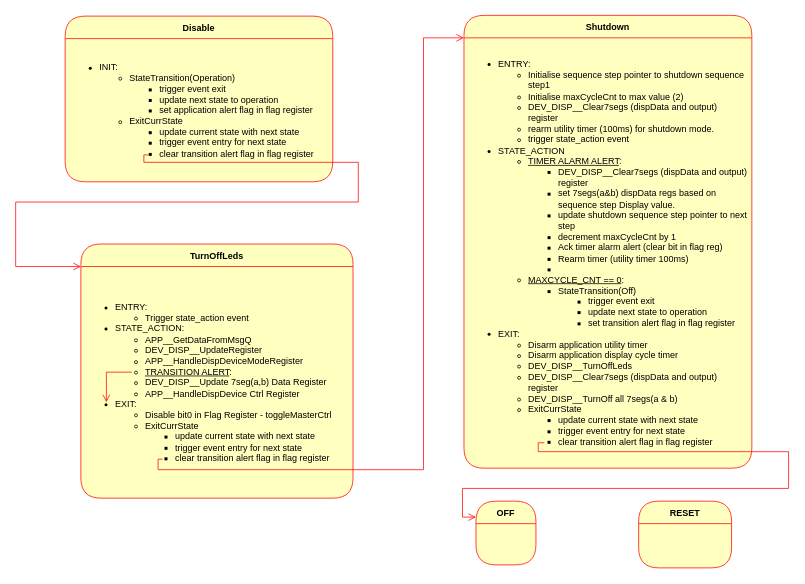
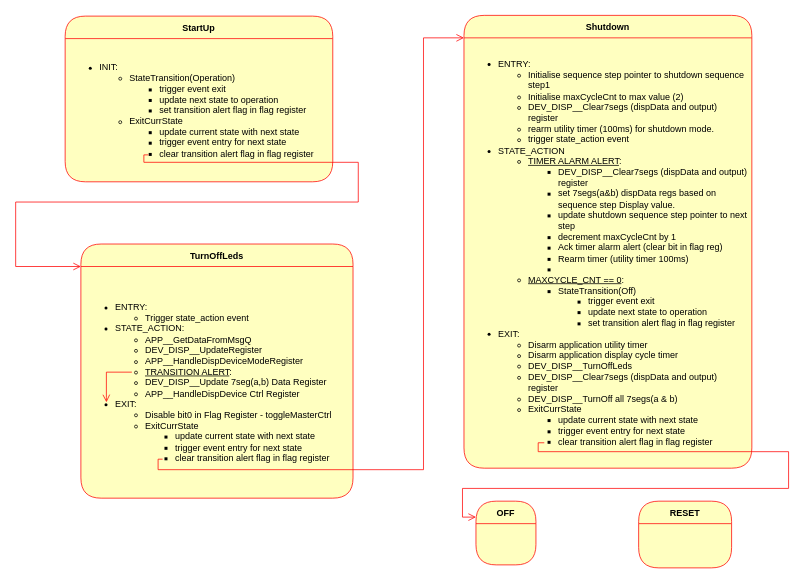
- <mxCell id="2" value="Disable" style="swimlane;fontStyle=1;align=center;verticalAlign=middle;childLayout=stackLayout;horizontal=1;startSize=30;horizontalStack=0;resizeParent=0;resizeLast=1;container=0;fontColor=#000000;collapsible=0;rounded=1;arcSize=30;strokeColor=#ff0000;fillColor=#ffffc0;swimlaneFillColor=#ffffc0;dropTarget=0;" parent="1" vertex="1"><mxGeometry x="86" y="21" width="357" height="221" as="geometry" /></mxCell>
+ <mxCell id="2" value="StartUp" style="swimlane;fontStyle=1;align=center;verticalAlign=middle;childLayout=stackLayout;horizontal=1;startSize=30;horizontalStack=0;resizeParent=0;resizeLast=1;container=0;fontColor=#000000;collapsible=0;rounded=1;arcSize=30;strokeColor=#ff0000;fillColor=#ffffc0;swimlaneFillColor=#ffffc0;dropTarget=0;" parent="1" vertex="1"><mxGeometry x="86" y="21" width="357" height="221" as="geometry" /></mxCell>
- <mxCell id="3" value="&lt;ul&gt;&lt;li&gt;INIT:&lt;/li&gt;&lt;ul&gt;&lt;li&gt;StateTransition(Operation)&lt;/li&gt;&lt;ul&gt;&lt;li&gt;trigger event exit&lt;/li&gt;&lt;li&gt;update next state to operation&lt;/li&gt;&lt;li&gt;set application alert flag in flag register&lt;/li&gt;&lt;/ul&gt;&lt;li&gt;ExitCurrState&lt;/li&gt;&lt;/ul&gt;&lt;ul&gt;&lt;ul&gt;&lt;li&gt;update current state with next state&lt;/li&gt;&lt;li&gt;trigger event entry for next state&lt;/li&gt;&lt;li&gt;clear transition alert flag in flag register&lt;/li&gt;&lt;/ul&gt;&lt;/ul&gt;&lt;/ul&gt;" style="text;html=1;strokeColor=none;fillColor=none;align=left;verticalAlign=middle;spacingLeft=4;spacingRight=4;whiteSpace=wrap;overflow=hidden;rotatable=0;fontColor=#000000;" parent="2" vertex="1"><mxGeometry y="30" width="357" height="191" as="geometry" /></mxCell>
+ <mxCell id="3" value="&lt;ul&gt;&lt;li&gt;INIT:&lt;/li&gt;&lt;ul&gt;&lt;li&gt;StateTransition(Operation)&lt;/li&gt;&lt;ul&gt;&lt;li&gt;trigger event exit&lt;/li&gt;&lt;li&gt;update next state to operation&lt;/li&gt;&lt;li&gt;set transition alert flag in flag register&lt;/li&gt;&lt;/ul&gt;&lt;li&gt;ExitCurrState&lt;/li&gt;&lt;/ul&gt;&lt;ul&gt;&lt;ul&gt;&lt;li&gt;update current state with next state&lt;/li&gt;&lt;li&gt;trigger event entry for next state&lt;/li&gt;&lt;li&gt;clear transition alert flag in flag register&lt;/li&gt;&lt;/ul&gt;&lt;/ul&gt;&lt;/ul&gt;" style="text;html=1;strokeColor=none;fillColor=none;align=left;verticalAlign=middle;spacingLeft=4;spacingRight=4;whiteSpace=wrap;overflow=hidden;rotatable=0;fontColor=#000000;" parent="2" vertex="1"><mxGeometry y="30" width="357" height="191" as="geometry" /></mxCell>
